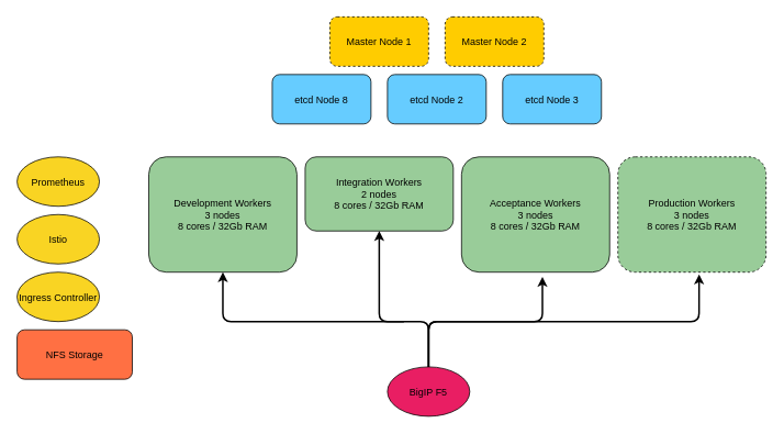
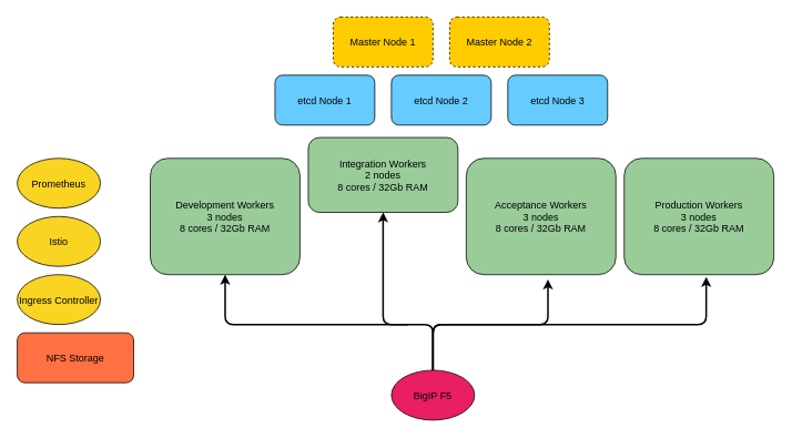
- <mxCell id="4" value="etcd Node 8" style="rounded=1;fillColor=#66CCFF;" vertex="1" parent="1"><mxGeometry x="330" y="90" width="120" height="60" as="geometry" /></mxCell>
+ <mxCell id="4" value="etcd Node 1" style="rounded=1;fillColor=#66CCFF;" vertex="1" parent="1"><mxGeometry x="330" y="90" width="120" height="60" as="geometry" /></mxCell>
- <mxCell id="8" value="Integration Workers&#10;2 nodes&#10;8 cores / 32Gb RAM" style="rounded=1;fillColor=#99CC99;gradientColor=none;shadow=0;textShadow=0;" vertex="1" parent="1"><mxGeometry x="370" y="190" width="180" height="90" as="geometry" /></mxCell>
+ <mxCell id="8" value="Integration Workers&#10;2 nodes&#10;8 cores / 32Gb RAM" style="rounded=1;fillColor=#99CC99;gradientColor=none;shadow=0;textShadow=0;" vertex="1" parent="1"><mxGeometry x="370" y="165" width="180" height="90" as="geometry" /></mxCell>
- <mxCell id="10" value="Production Workers&#10;3 nodes&#10;8 cores / 32Gb RAM" style="rounded=1;fillColor=#99CC99;gradientColor=none;shadow=0;textShadow=0;dashed=1;" vertex="1" parent="1"><mxGeometry x="750" y="190" width="180" height="140" as="geometry" /></mxCell>
+ <mxCell id="10" value="Production Workers&#10;3 nodes&#10;8 cores / 32Gb RAM" style="rounded=1;fillColor=#99CC99;gradientColor=none;shadow=0;textShadow=0;" vertex="1" parent="1"><mxGeometry x="750" y="190" width="180" height="140" as="geometry" /></mxCell>
